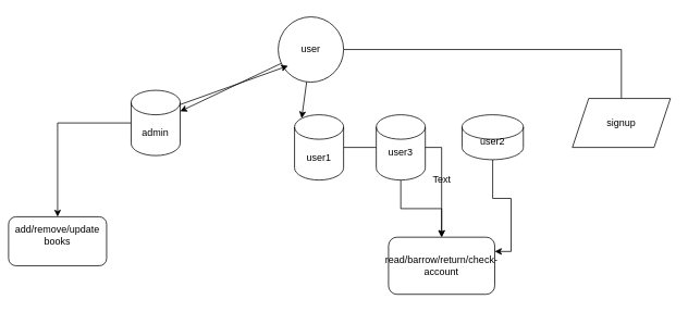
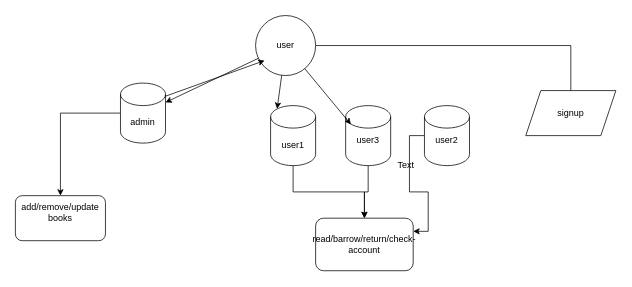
+ <mxCell id="15" value="" style="endArrow=classic;html=1;rounded=0;entryX=0.117;entryY=0.313;entryDx=0;entryDy=0;entryPerimeter=0;" edge="1" parent="1" source="3" target="13"><mxGeometry width="50" height="50" relative="1" as="geometry"><mxPoint x="240" y="147.5" as="sourcePoint" /><mxPoint x="372" y="100" as="targetPoint" /></mxGeometry></mxCell>
- <mxCell id="9" value="user2&lt;div&gt;&lt;br&gt;&lt;/div&gt;" style="shape=cylinder3;whiteSpace=wrap;html=1;boundedLbl=1;backgroundOutline=1;size=15;" vertex="1" parent="1"><mxGeometry x="565" y="140" width="75" height="55" as="geometry" /></mxCell>
+ <mxCell id="9" value="user2&lt;div&gt;&lt;br&gt;&lt;/div&gt;" style="shape=cylinder3;whiteSpace=wrap;html=1;boundedLbl=1;backgroundOutline=1;size=15;" vertex="1" parent="1"><mxGeometry x="565" y="140" width="60" height="80" as="geometry" /></mxCell>
- <mxCell id="17" value="add/remove/update books&lt;div&gt;&lt;br&gt;&lt;/div&gt;" style="rounded=1;whiteSpace=wrap;html=1;" vertex="1" parent="1"><mxGeometry x="10" y="265" width="120" height="60" as="geometry" /></mxCell>
+ <mxCell id="17" value="add/remove/update books&lt;div&gt;&lt;br&gt;&lt;/div&gt;" style="rounded=1;whiteSpace=wrap;html=1;" vertex="1" parent="1"><mxGeometry x="20" y="260" width="120" height="60" as="geometry" /></mxCell>
- <mxCell id="18" value="read/barrow/return/check-account" style="rounded=1;whiteSpace=wrap;html=1;" vertex="1" parent="1"><mxGeometry x="475" y="290" width="130" height="70" as="geometry" /></mxCell>
+ <mxCell id="18" value="read/barrow/return/check-account" style="rounded=1;whiteSpace=wrap;html=1;" vertex="1" parent="1"><mxGeometry x="420" y="290" width="130" height="70" as="geometry" /></mxCell>
